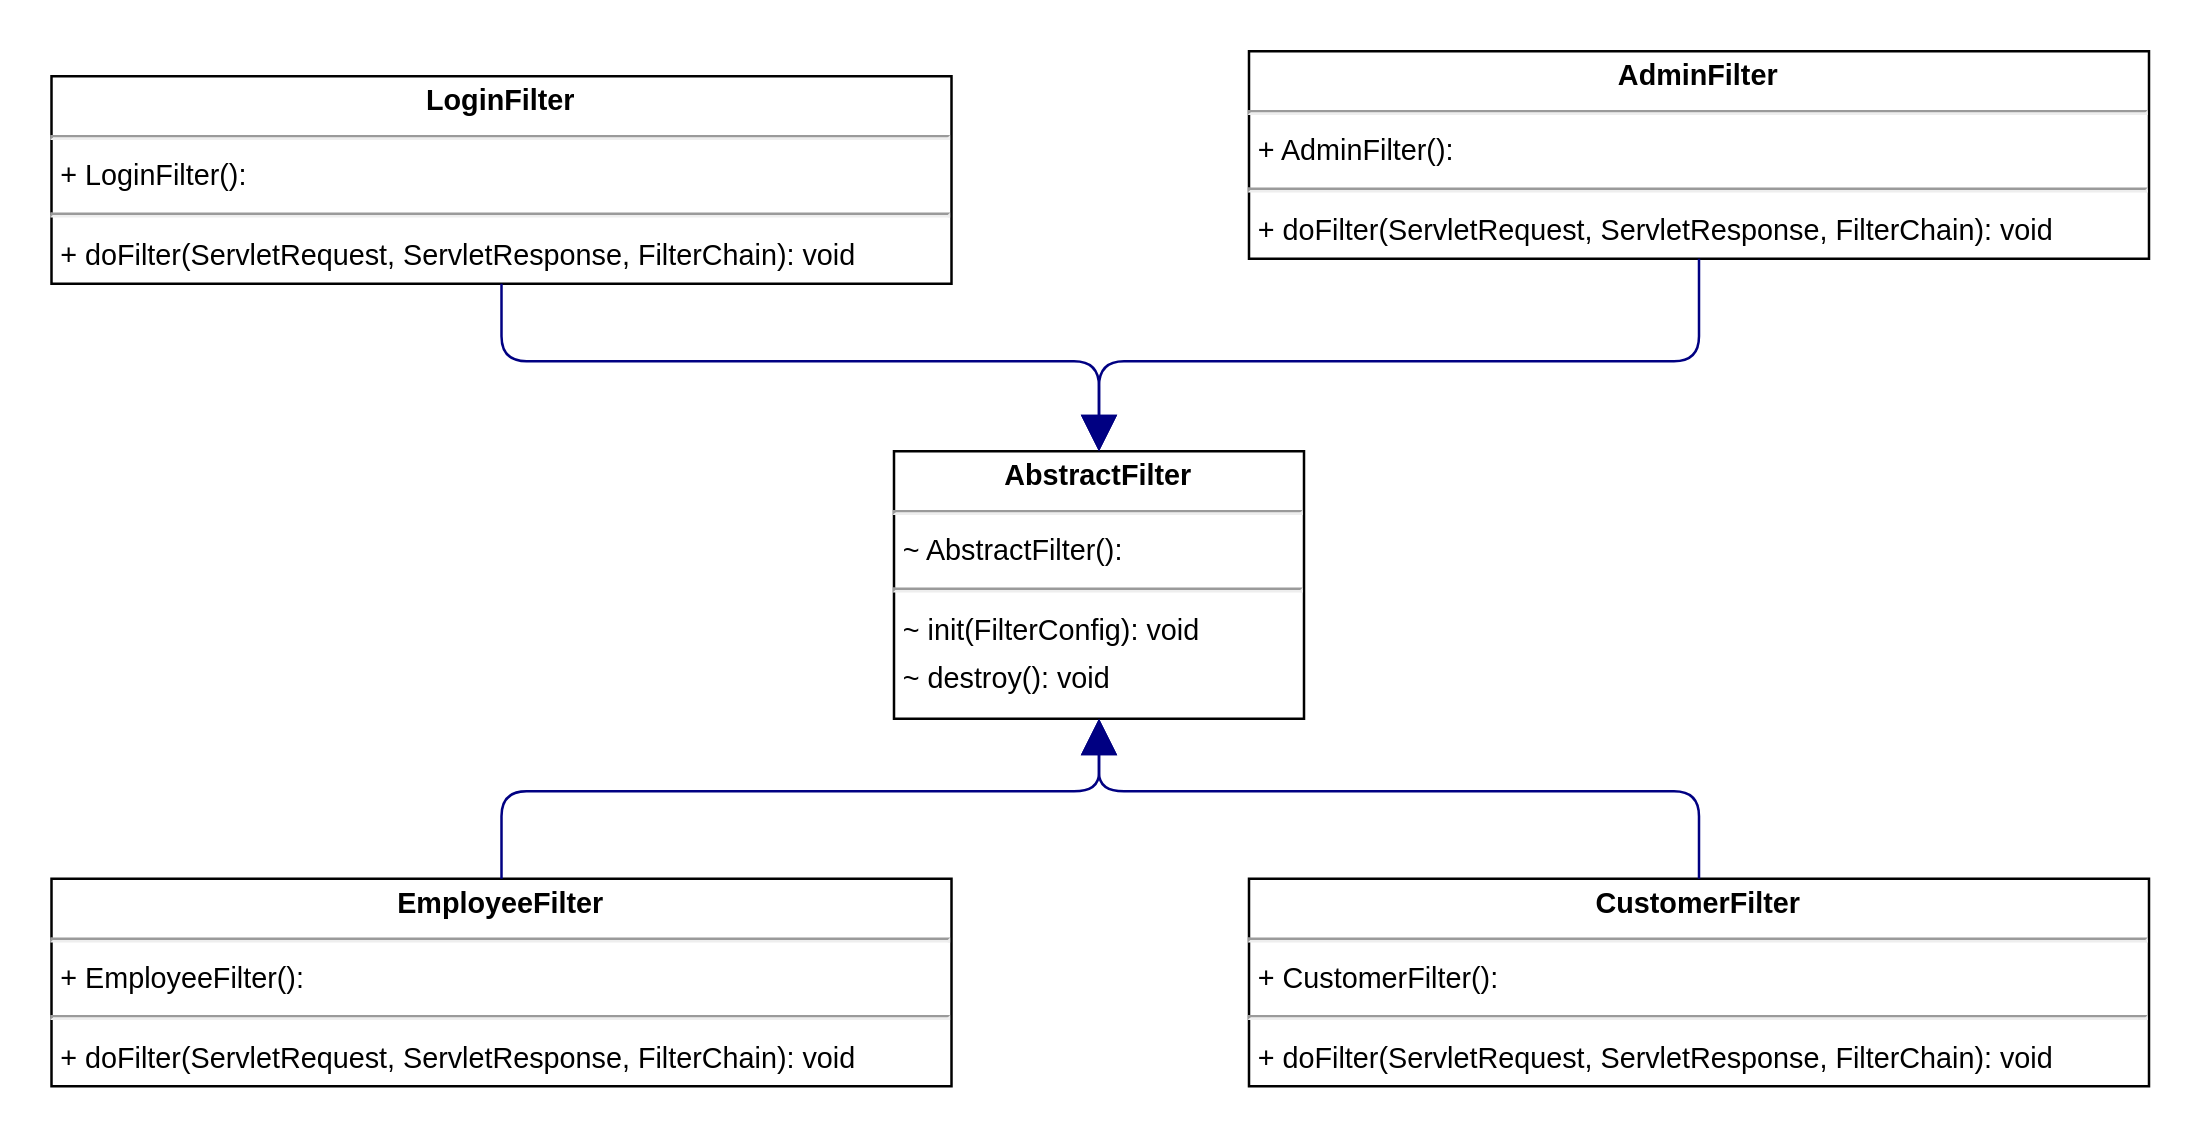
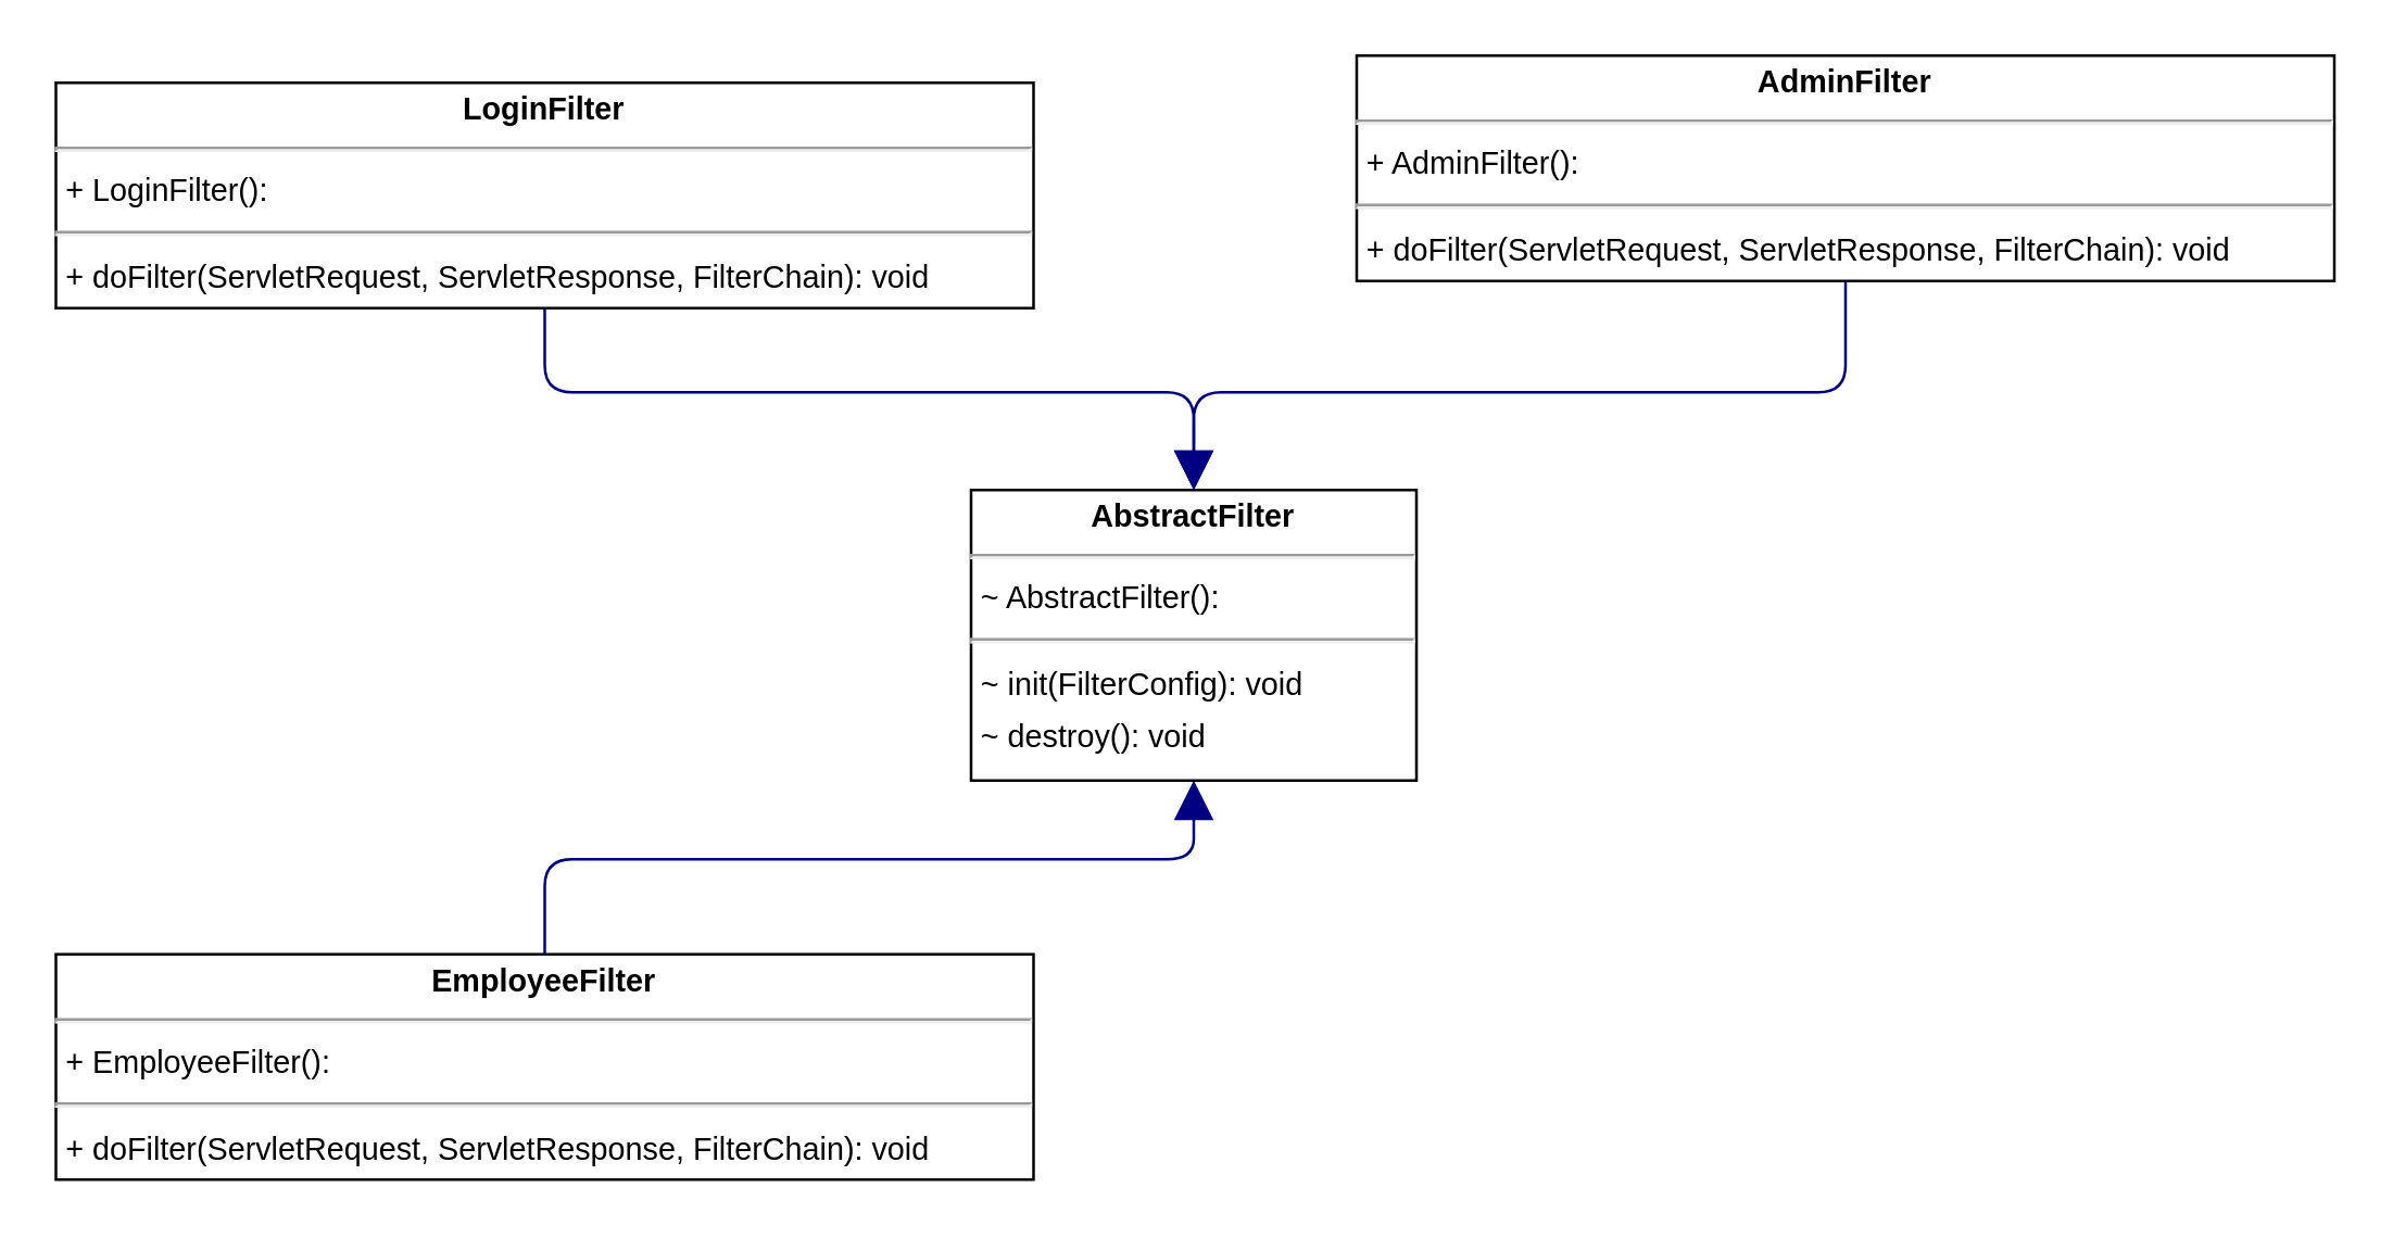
- <mxCell id="8" value="" style="html=1;rounded=1;edgeStyle=orthogonalEdgeStyle;dashed=0;startArrow=none;endArrow=block;endSize=12;strokeColor=#000082;exitX=0.500;exitY=0.000;exitDx=0;exitDy=0;entryX=0.500;entryY=1.000;entryDx=0;entryDy=0;fontSize=11.5;" parent="1" source="4" target="2" edge="1"><mxGeometry width="50" height="50" relative="1" as="geometry"><Array as="points"><mxPoint x="679" y="316" /><mxPoint x="439" y="316" /></Array></mxGeometry></mxCell>
- <mxCell id="4" value="&lt;p style=&quot;margin: 4px 0px 0px; text-align: center; font-size: 11.5px;&quot;&gt;&lt;b style=&quot;font-size: 11.5px;&quot;&gt;CustomerFilter&lt;/b&gt;&lt;/p&gt;&lt;hr style=&quot;font-size: 11.5px;&quot;&gt;&lt;p style=&quot;margin: 0px 0px 0px 4px; line-height: 1.6; font-size: 11.5px;&quot;&gt;+ CustomerFilter(): &lt;/p&gt;&lt;hr style=&quot;font-size: 11.5px;&quot;&gt;&lt;p style=&quot;margin: 0px 0px 0px 4px; line-height: 1.6; font-size: 11.5px;&quot;&gt;+ doFilter(ServletRequest, ServletResponse, FilterChain): void&lt;/p&gt;" style="verticalAlign=top;align=left;overflow=fill;fontSize=11.5;fontFamily=Helvetica;html=1;rounded=0;shadow=0;comic=0;labelBackgroundColor=none;strokeWidth=1;" parent="1" vertex="1"><mxGeometry x="499" y="351" width="360" height="83" as="geometry" /></mxCell>
